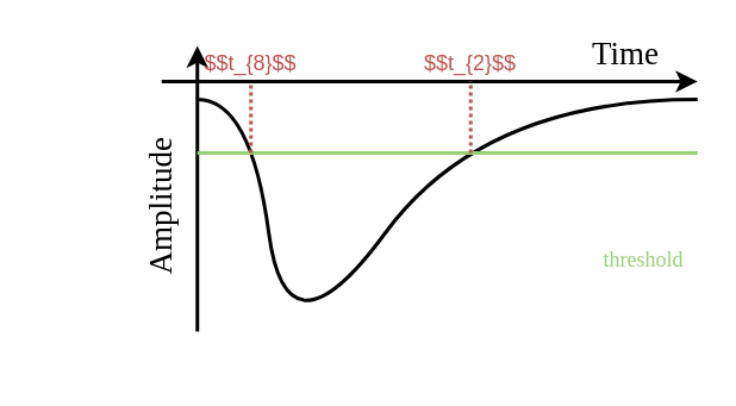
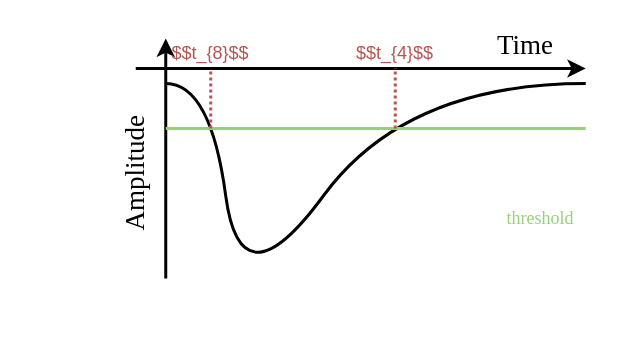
- <mxCell id="11" value="&lt;div&gt;&lt;font color=&quot;#B85450&quot;&gt;$$t_{2}$$&lt;/font&gt;&lt;/div&gt;" style="text;html=1;strokeColor=none;fillColor=none;align=center;verticalAlign=middle;whiteSpace=wrap;rounded=0;fontColor=#FF6666;" vertex="1" parent="1"><mxGeometry x="253" y="25" width="20" height="20" as="geometry" /></mxCell>
+ <mxCell id="11" value="&lt;div&gt;&lt;font color=&quot;#B85450&quot;&gt;$$t_{4}$$&lt;/font&gt;&lt;/div&gt;" style="text;html=1;strokeColor=none;fillColor=none;align=center;verticalAlign=middle;whiteSpace=wrap;rounded=0;fontColor=#FF6666;" vertex="1" parent="1"><mxGeometry x="253" y="25" width="20" height="20" as="geometry" /></mxCell>
